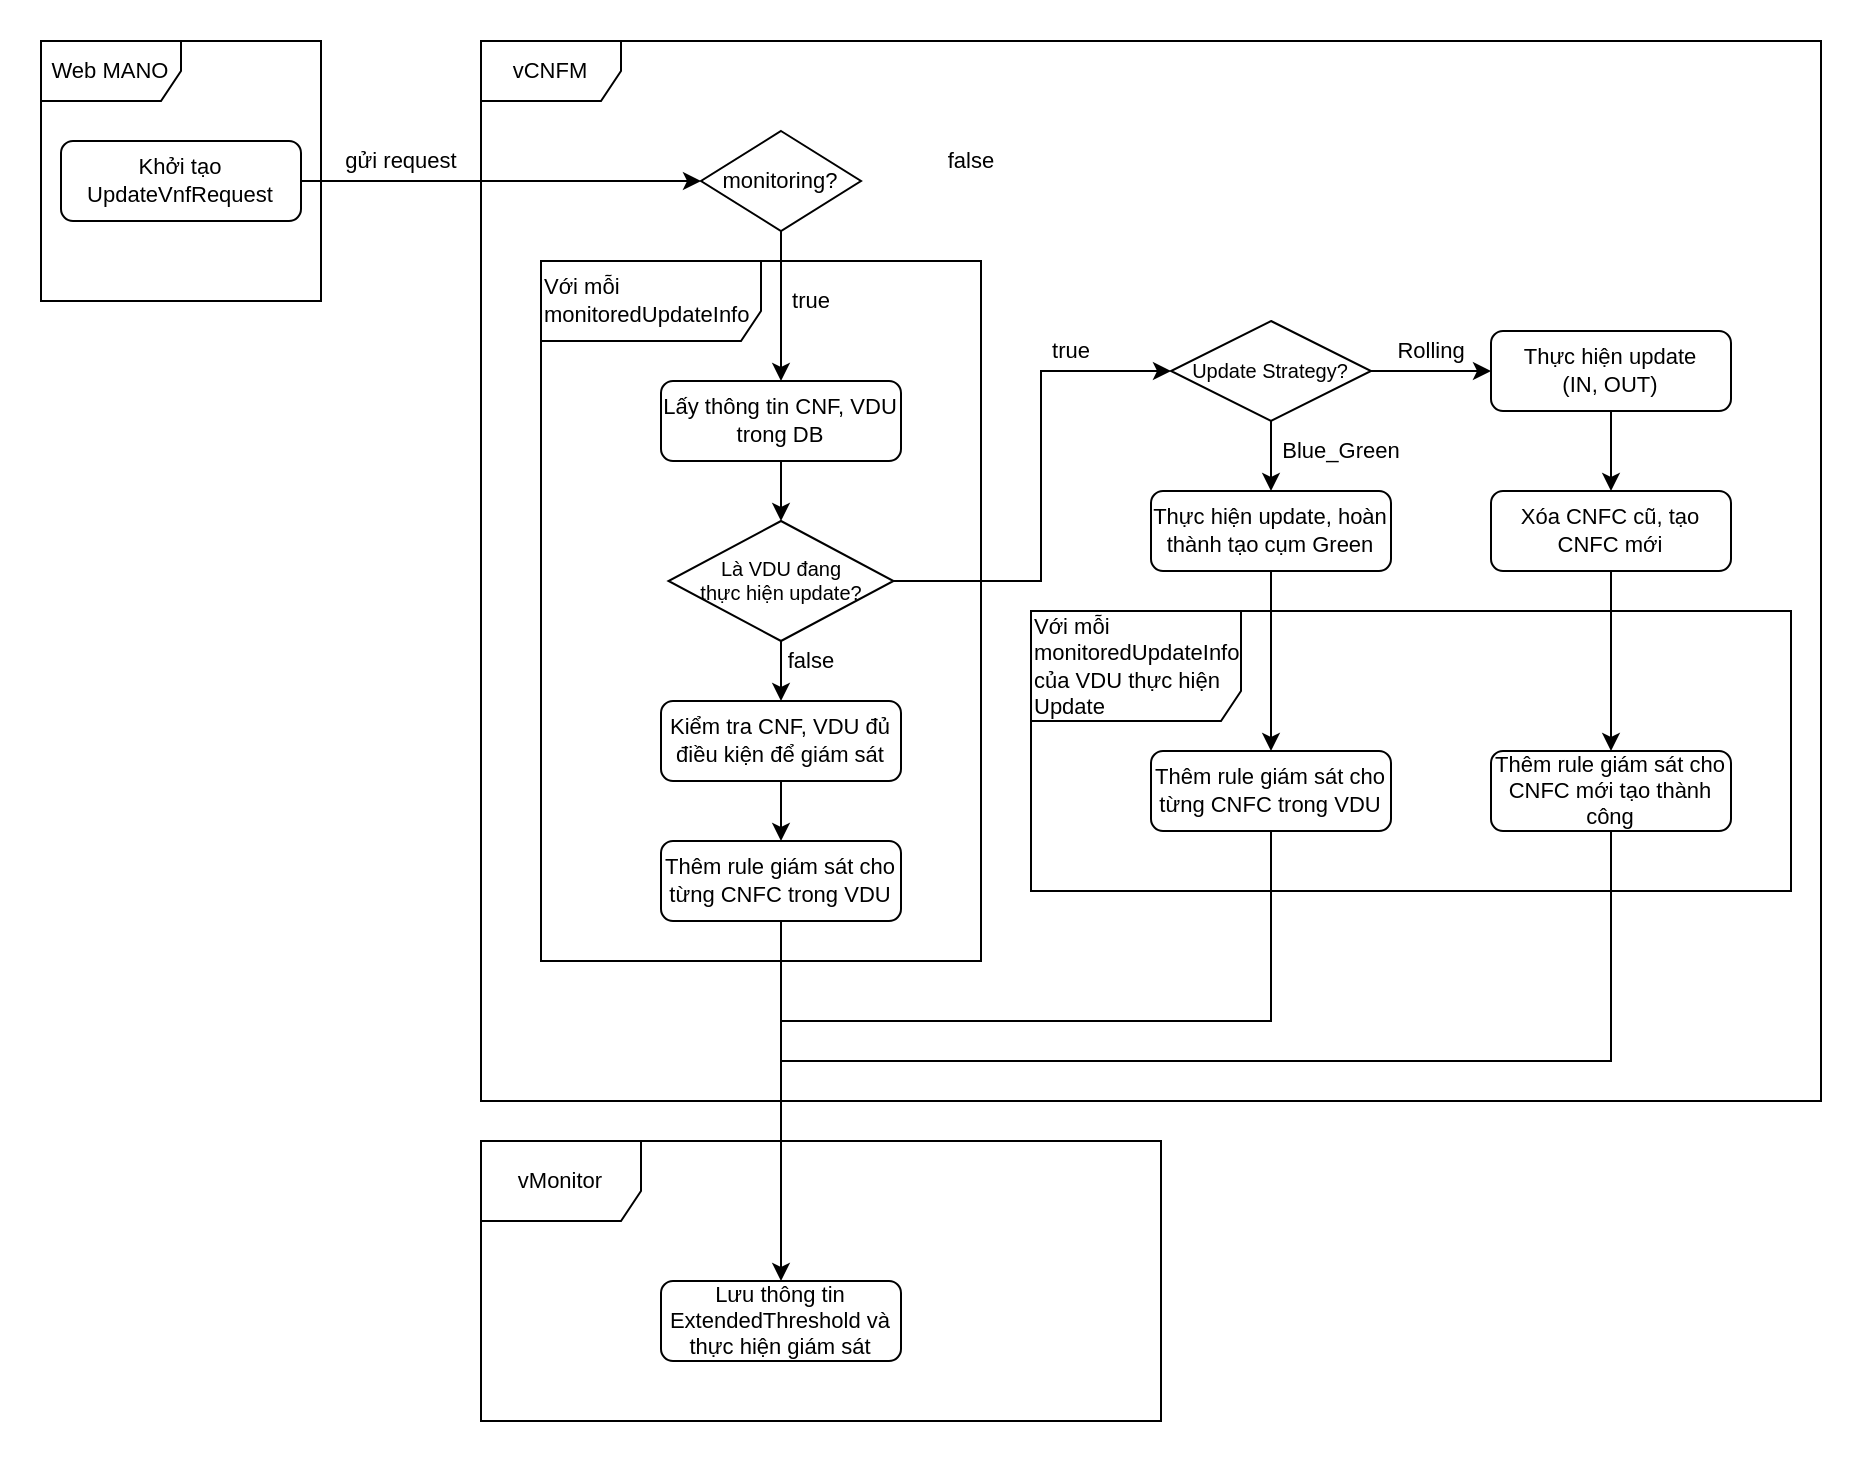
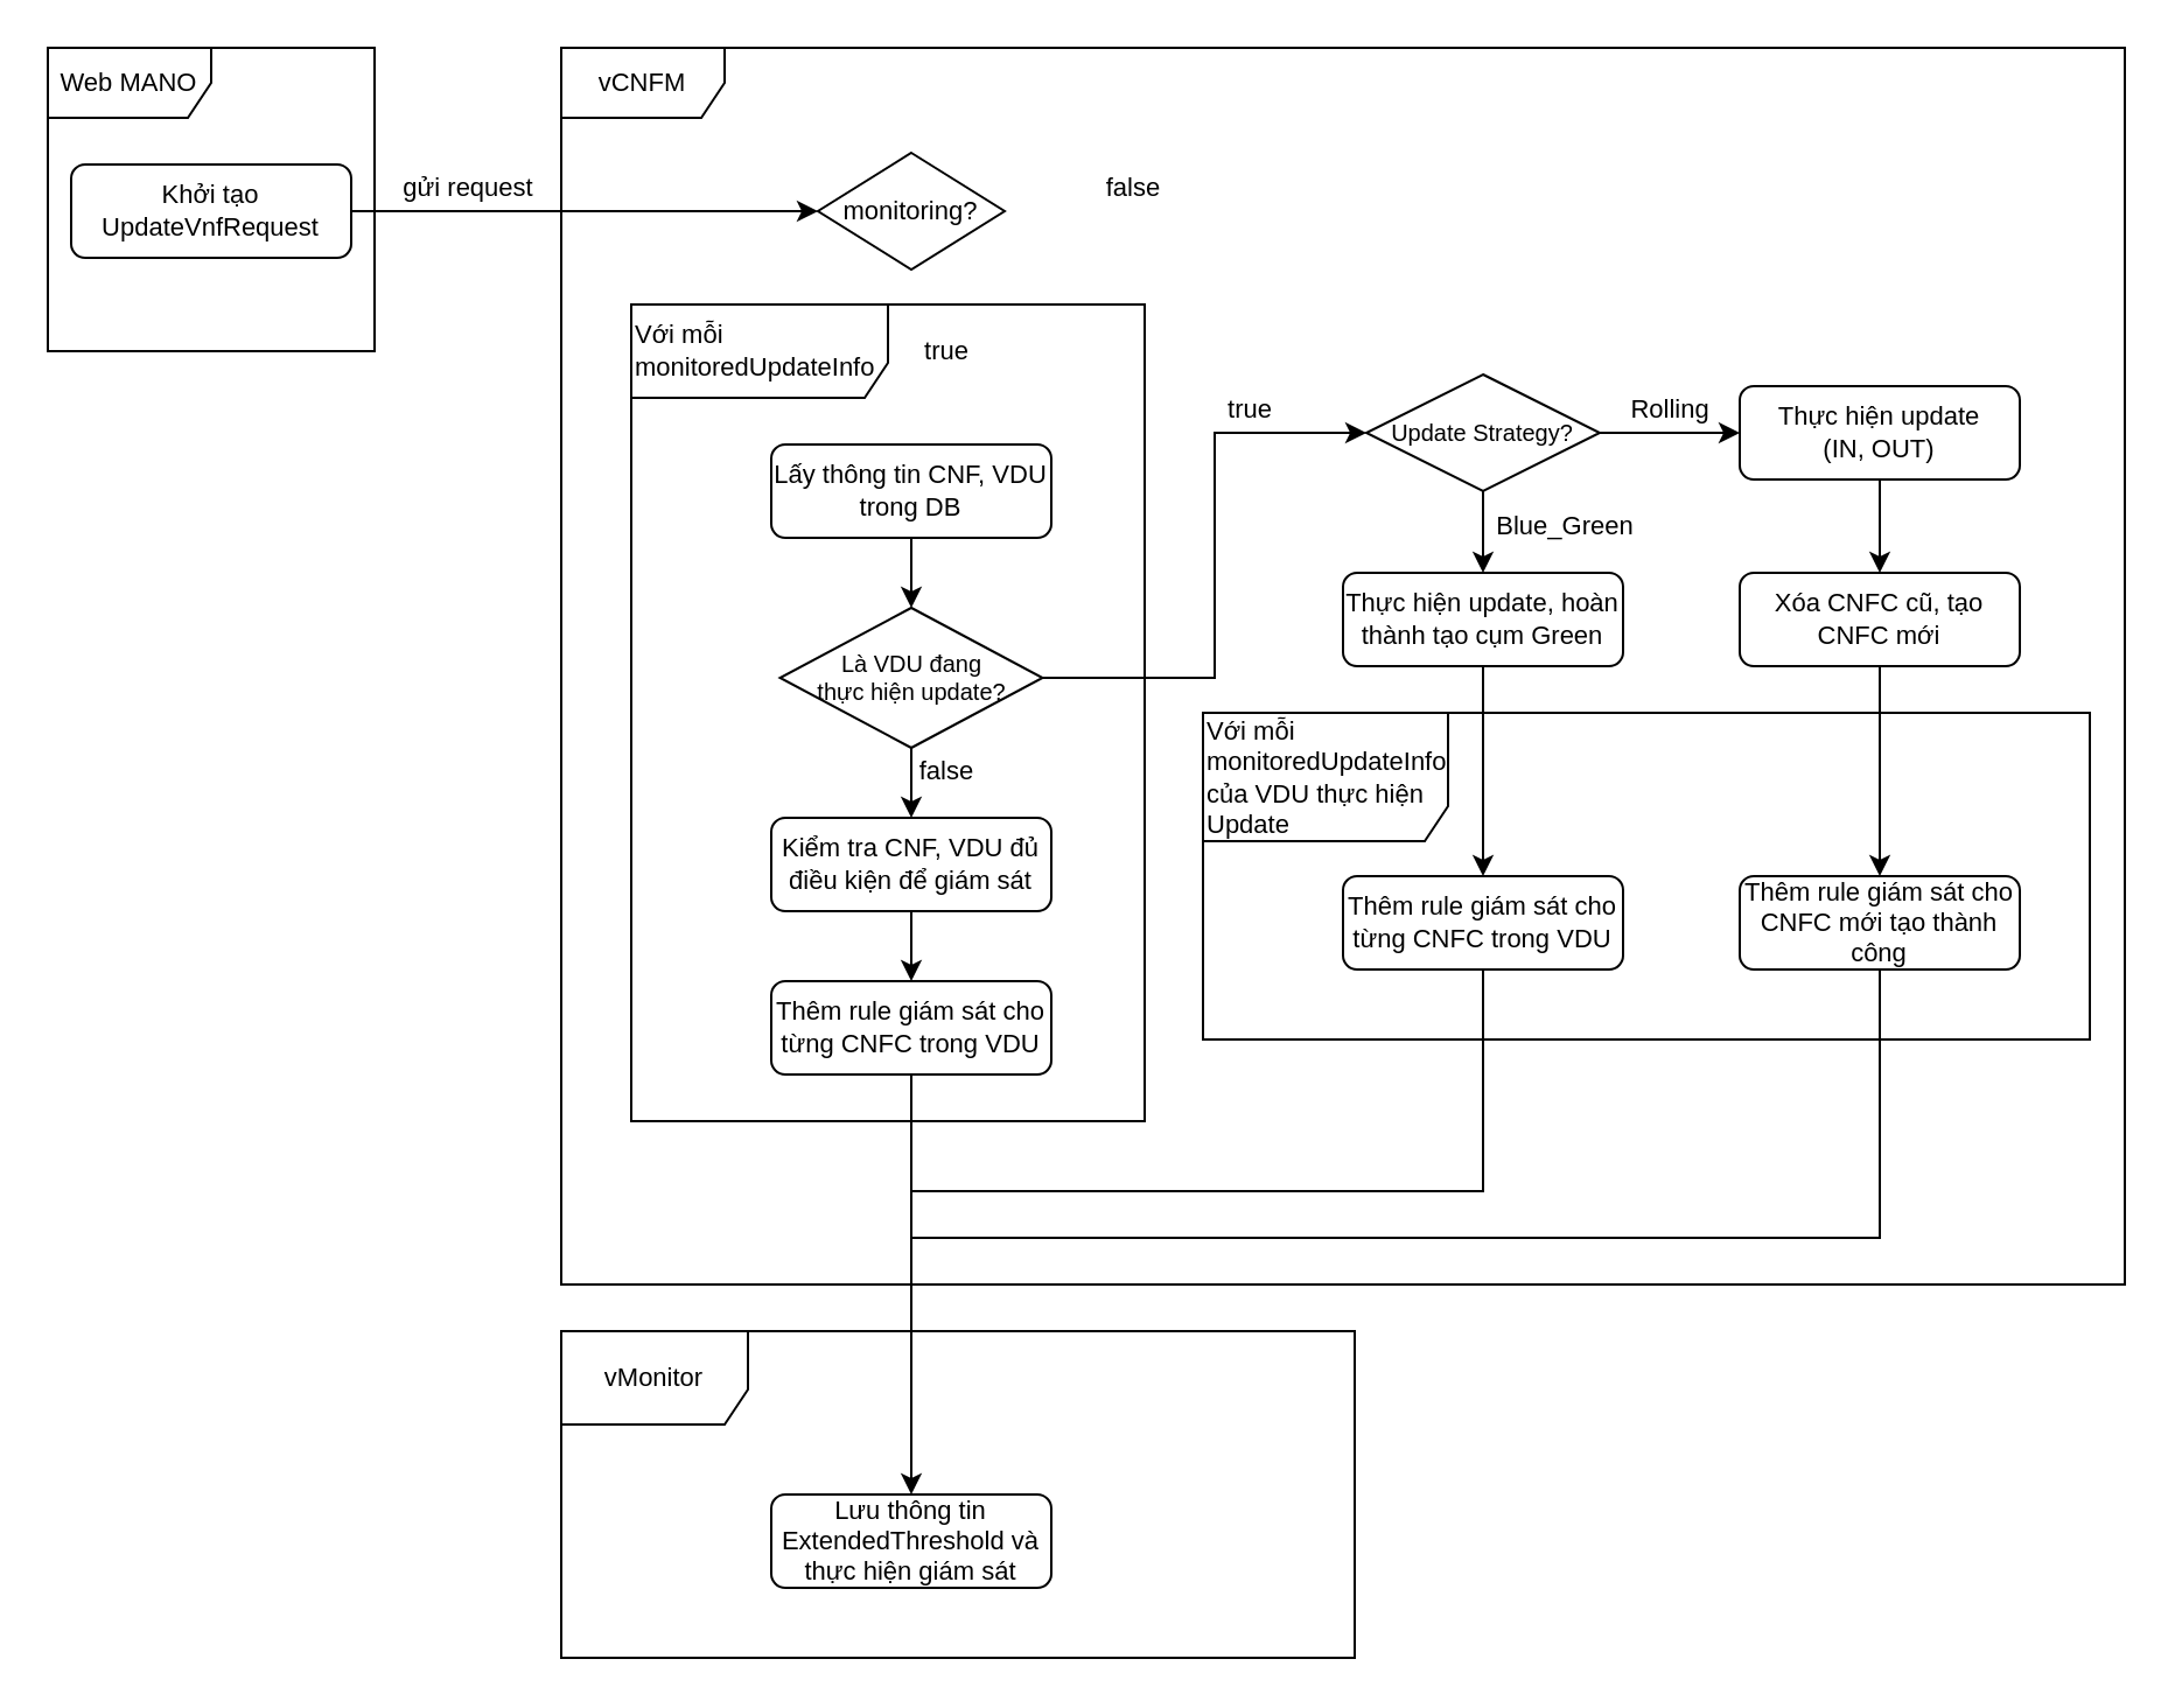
- <mxCell id="10" value="" style="endArrow=classic;html=1;rounded=0;fontSize=11;" edge="1" parent="1" source="8" target="11"><mxGeometry width="50" height="50" relative="1" as="geometry"><mxPoint x="560" y="110" as="sourcePoint" /><mxPoint x="390" y="170" as="targetPoint" /></mxGeometry></mxCell>
